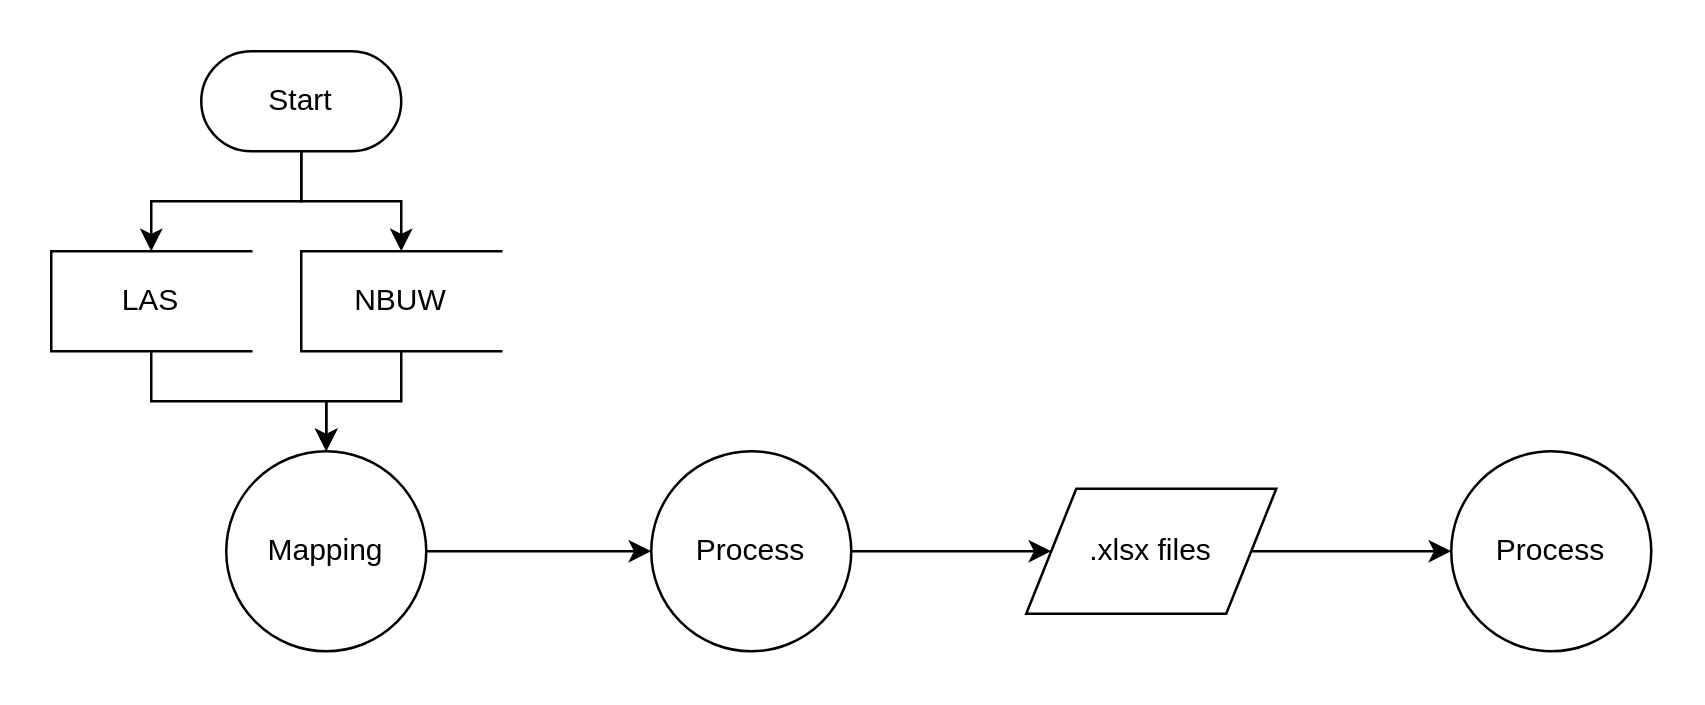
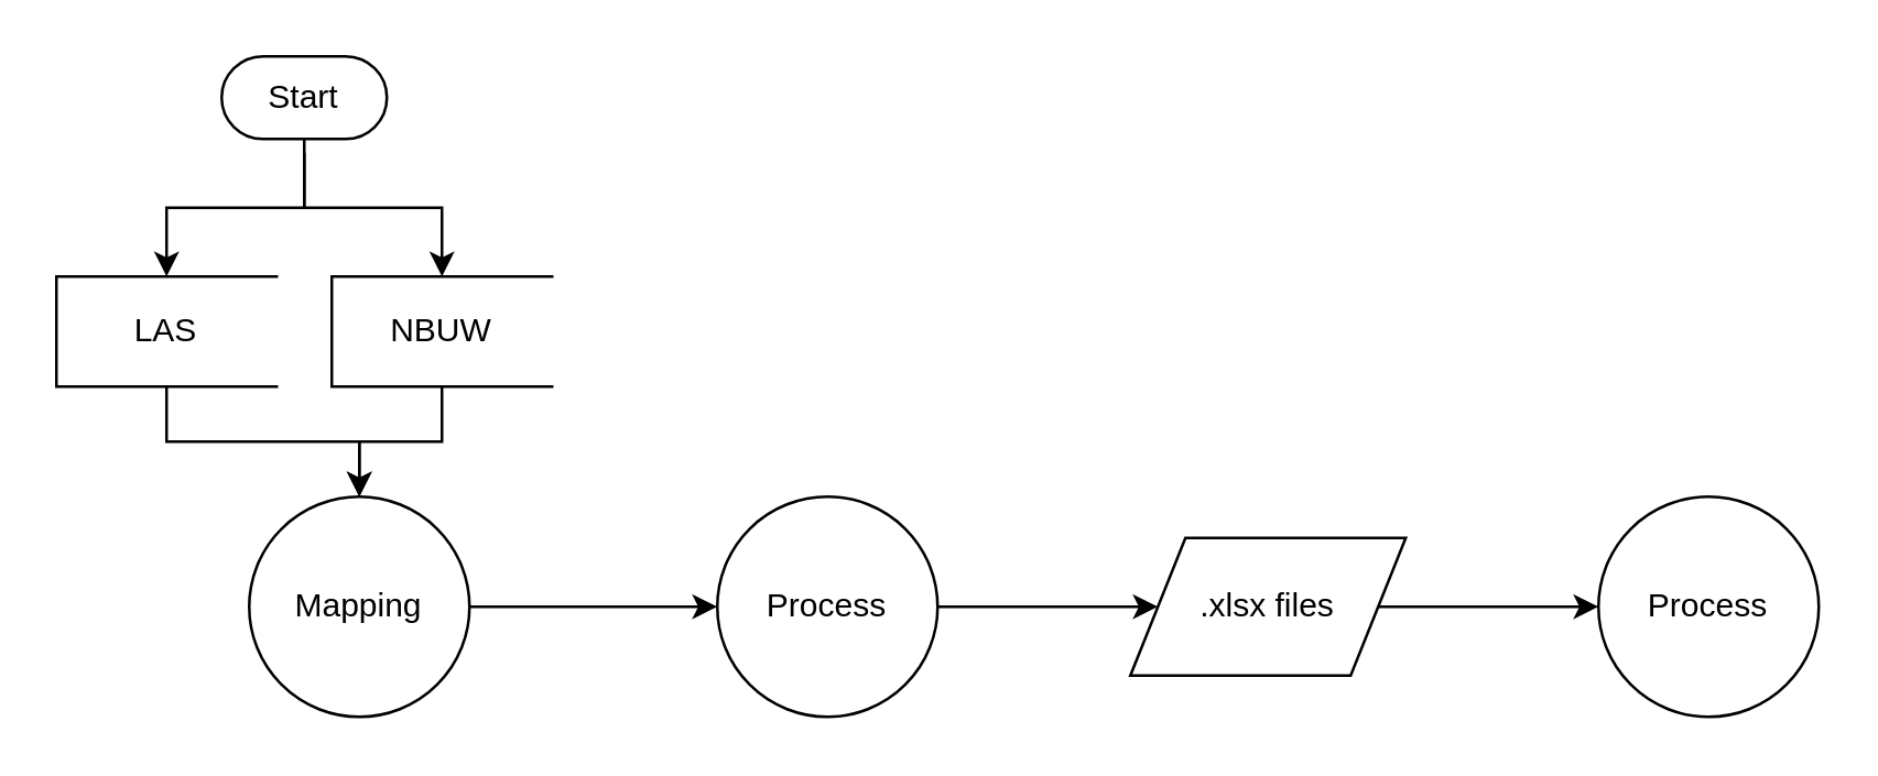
- <mxCell id="3" value="Start" style="html=1;dashed=0;whiteSpace=wrap;shape=mxgraph.dfd.start" vertex="1" parent="1"><mxGeometry x="80" y="20" width="80" height="40" as="geometry" /></mxCell>
+ <mxCell id="3" value="Start" style="html=1;dashed=0;whiteSpace=wrap;shape=mxgraph.dfd.start" vertex="1" parent="1"><mxGeometry x="80" y="20" width="60" height="30" as="geometry" /></mxCell>
